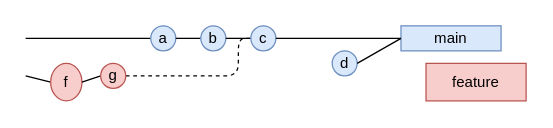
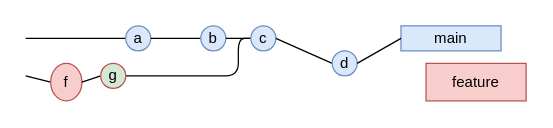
- <mxCell id="4" value="a" style="ellipse;whiteSpace=wrap;html=1;fillColor=#dae8fc;strokeColor=#6c8ebf;" vertex="1" parent="1"><mxGeometry x="120" y="20" width="20" height="20" as="geometry" /></mxCell>
+ <mxCell id="4" value="a" style="ellipse;whiteSpace=wrap;html=1;fillColor=#dae8fc;strokeColor=#6c8ebf;" vertex="1" parent="1"><mxGeometry x="100" y="20" width="20" height="20" as="geometry" /></mxCell>
- <mxCell id="10" value="" style="endArrow=none;html=1;rounded=1;exitX=1;exitY=0.5;exitDx=0;exitDy=0;" edge="1" parent="1" source="9" target="2"><mxGeometry width="50" height="50" relative="1" as="geometry"><mxPoint x="220" y="30" as="sourcePoint" /><mxPoint x="240" y="30" as="targetPoint" /></mxGeometry></mxCell>
+ <mxCell id="10" value="" style="endArrow=none;html=1;rounded=1;exitX=1;exitY=0.5;exitDx=0;exitDy=0;entryX=0;entryY=0.5;entryDx=0;entryDy=0;" edge="1" parent="1" source="9" target="11"><mxGeometry width="50" height="50" relative="1" as="geometry"><mxPoint x="220" y="30" as="sourcePoint" /><mxPoint x="240" y="30" as="targetPoint" /></mxGeometry></mxCell>
- <mxCell id="17" value="g" style="ellipse;whiteSpace=wrap;html=1;fillColor=#f8cecc;strokeColor=#b85450;" vertex="1" parent="1"><mxGeometry x="80" y="50" width="20" height="20" as="geometry" /></mxCell>
+ <mxCell id="17" value="g" style="ellipse;whiteSpace=wrap;html=1;fillColor=#d5e8d4;strokeColor=#b85450;" vertex="1" parent="1"><mxGeometry x="80" y="50" width="20" height="20" as="geometry" /></mxCell>
- <mxCell id="8" value="" style="endArrow=none;html=1;rounded=1;exitX=1;exitY=0.5;exitDx=0;exitDy=0;entryX=0;entryY=0.5;entryDx=0;entryDy=0;dashed=1;" edge="1" parent="1" source="17" target="9"><mxGeometry width="50" height="50" relative="1" as="geometry"><mxPoint x="100" y="60" as="sourcePoint" /><mxPoint x="200" y="30" as="targetPoint" /><Array as="points"><mxPoint x="190" y="60" /><mxPoint x="190" y="30" /></Array></mxGeometry></mxCell>
+ <mxCell id="8" value="" style="endArrow=none;html=1;rounded=1;exitX=1;exitY=0.5;exitDx=0;exitDy=0;entryX=0;entryY=0.5;entryDx=0;entryDy=0;" edge="1" parent="1" source="17" target="9"><mxGeometry width="50" height="50" relative="1" as="geometry"><mxPoint x="100" y="60" as="sourcePoint" /><mxPoint x="200" y="30" as="targetPoint" /><Array as="points"><mxPoint x="190" y="60" /><mxPoint x="190" y="30" /></Array></mxGeometry></mxCell>
